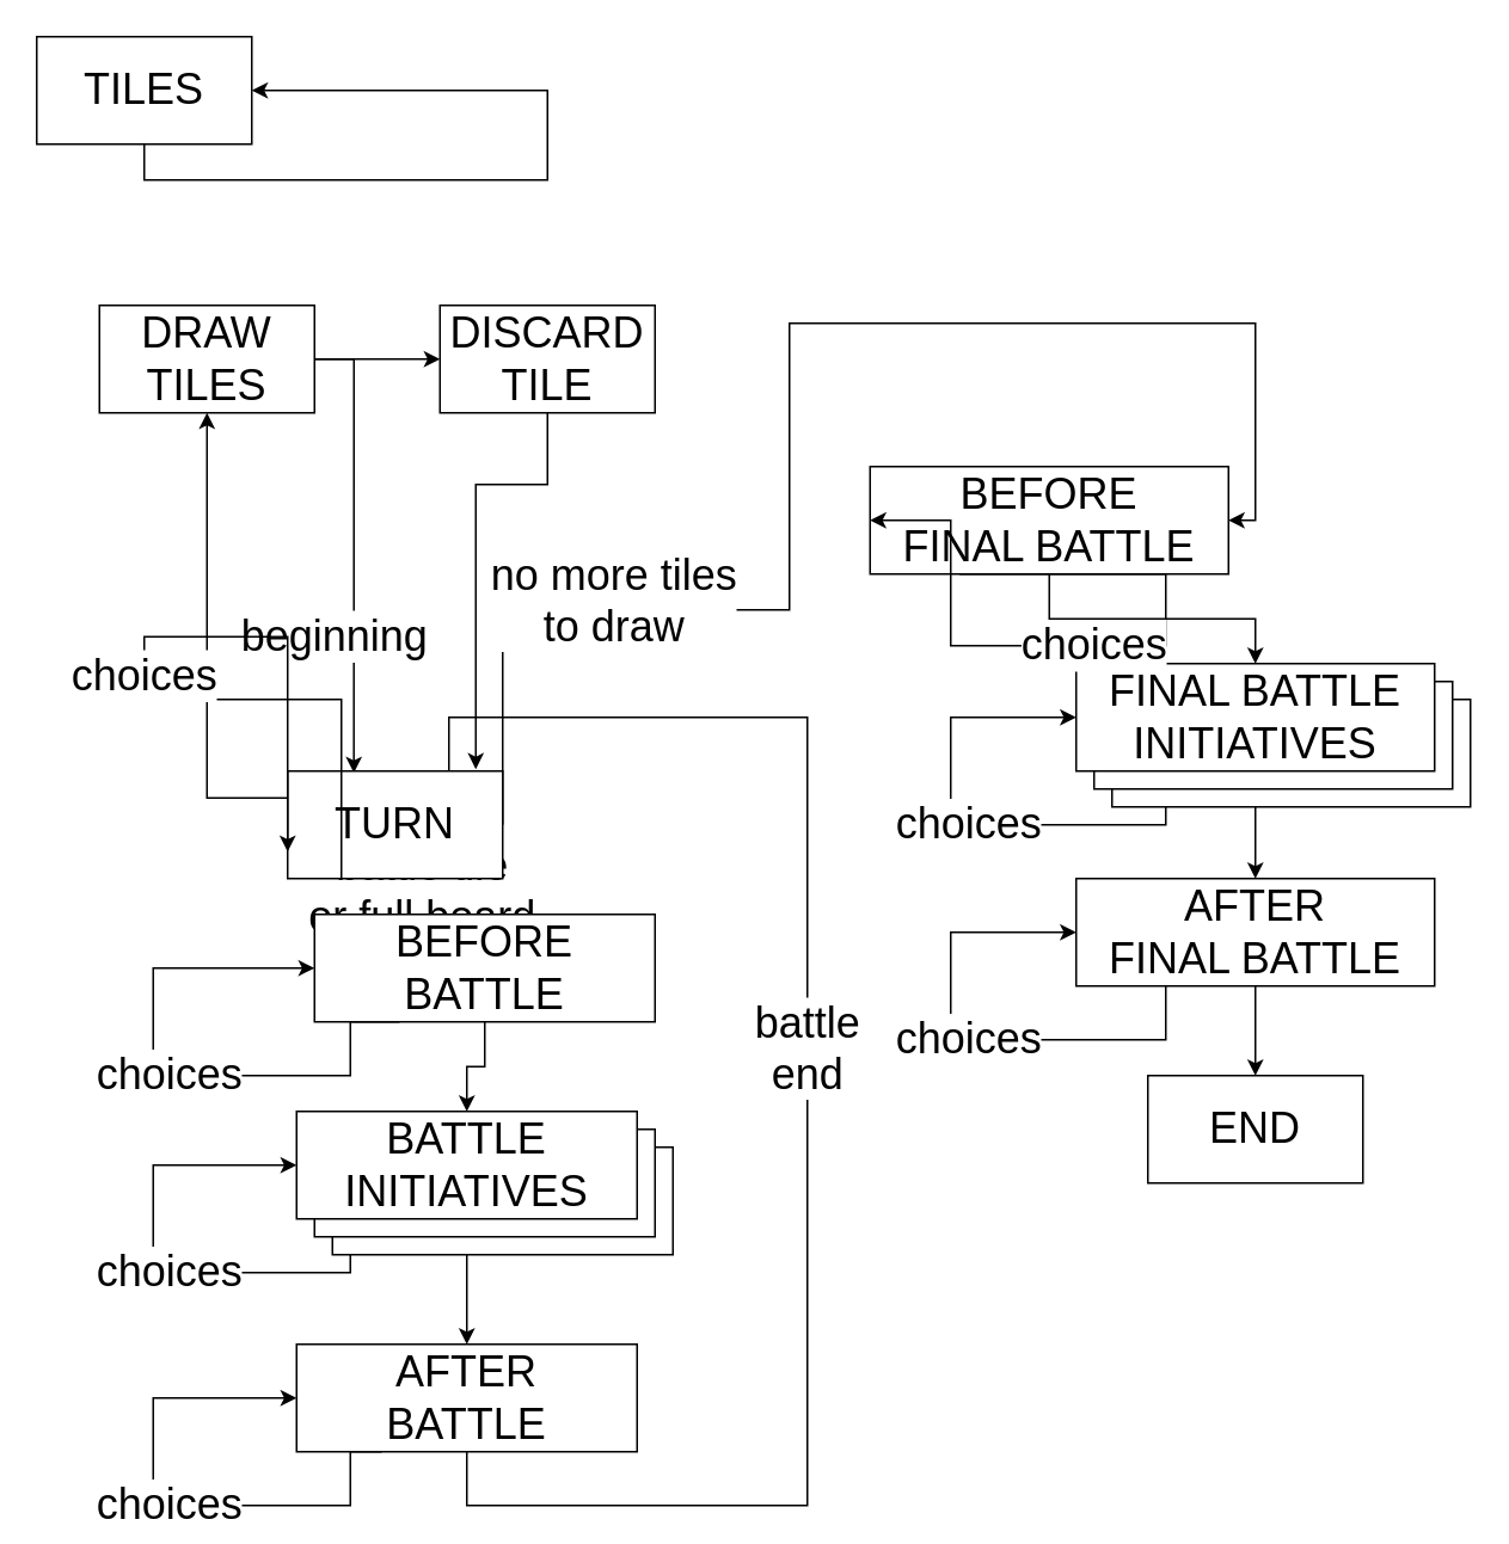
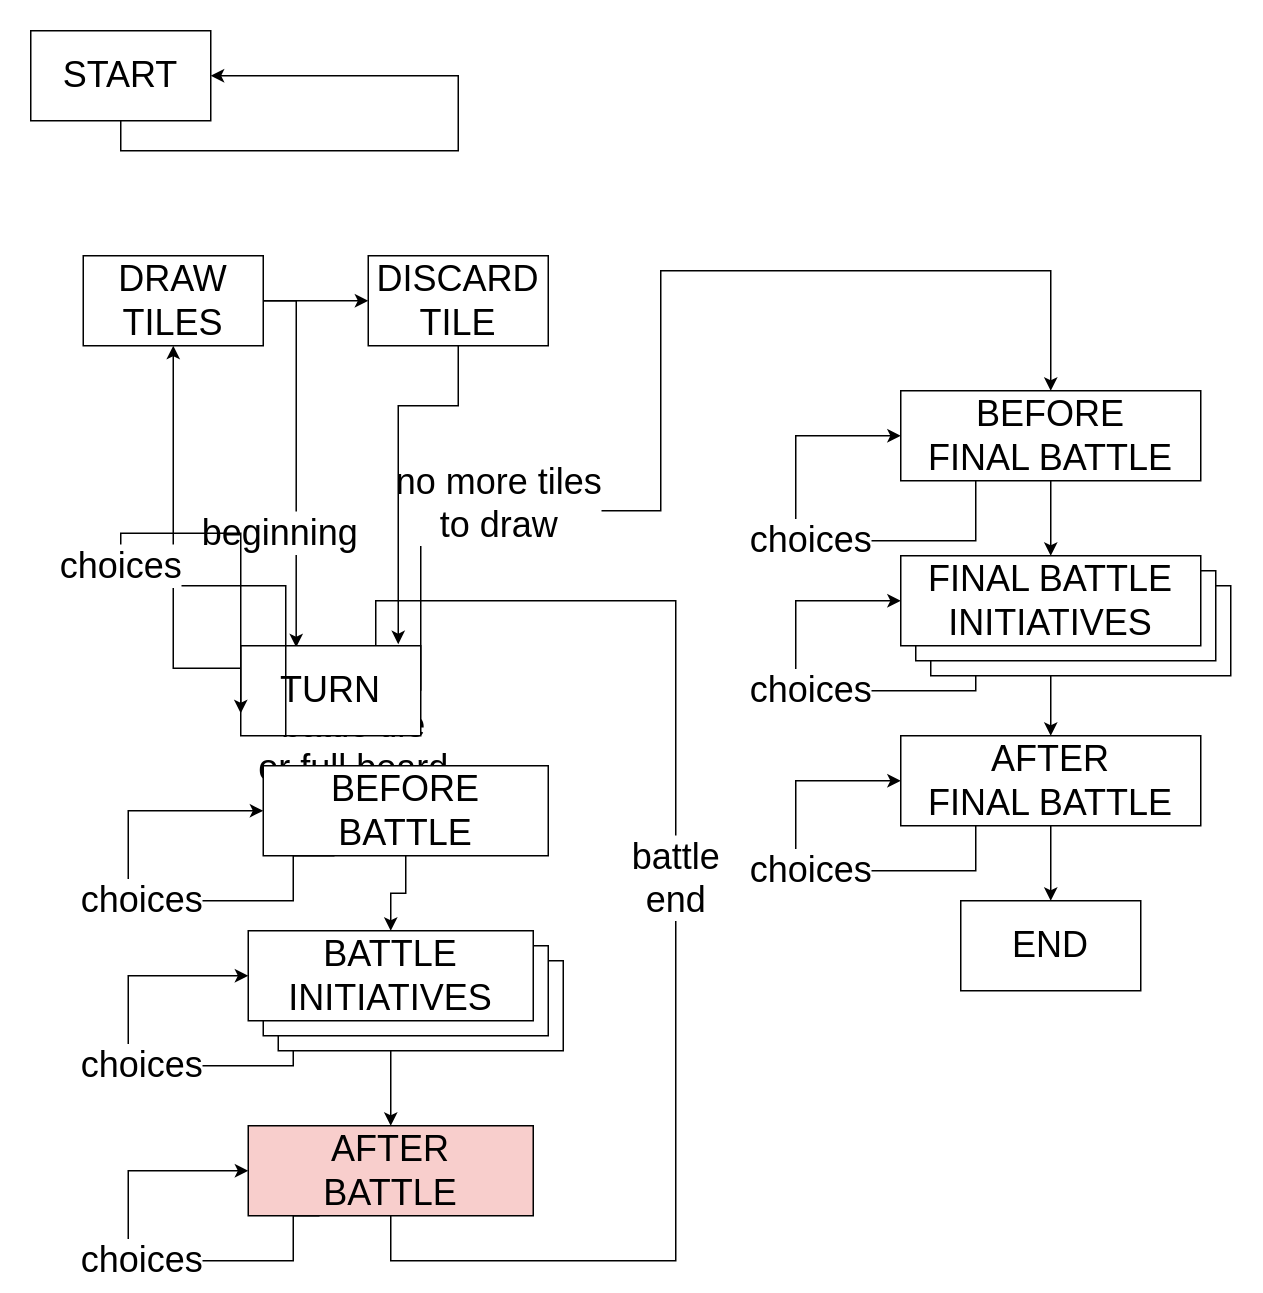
- <mxCell id="11" value="&lt;font style=&quot;font-size: 24px;&quot;&gt;TILES&lt;/font&gt;" style="rounded=0;whiteSpace=wrap;html=1;fontSize=24;" vertex="1" parent="1"><mxGeometry x="20" y="20" width="120" height="60" as="geometry" /></mxCell>
+ <mxCell id="11" value="&lt;font style=&quot;font-size: 24px;&quot;&gt;START&lt;/font&gt;" style="rounded=0;whiteSpace=wrap;html=1;fontSize=24;" vertex="1" parent="1"><mxGeometry x="20" y="20" width="120" height="60" as="geometry" /></mxCell>
- <mxCell id="25" value="BEFORE&lt;br&gt;FINAL BATTLE" style="rounded=0;whiteSpace=wrap;html=1;fontSize=24;" vertex="1" parent="1"><mxGeometry x="485" y="260" width="200" height="60" as="geometry" /></mxCell>
+ <mxCell id="25" value="BEFORE&lt;br&gt;FINAL BATTLE" style="rounded=0;whiteSpace=wrap;html=1;fontSize=24;" vertex="1" parent="1"><mxGeometry x="600" y="260" width="200" height="60" as="geometry" /></mxCell>
- <mxCell id="21" value="AFTER&lt;br&gt;BATTLE" style="rounded=0;whiteSpace=wrap;html=1;fontSize=24;" vertex="1" parent="1"><mxGeometry x="165" y="750" width="190" height="60" as="geometry" /></mxCell>
+ <mxCell id="21" value="AFTER&lt;br&gt;BATTLE" style="rounded=0;whiteSpace=wrap;html=1;fontSize=24;fillColor=#f8cecc;" vertex="1" parent="1"><mxGeometry x="165" y="750" width="190" height="60" as="geometry" /></mxCell>
